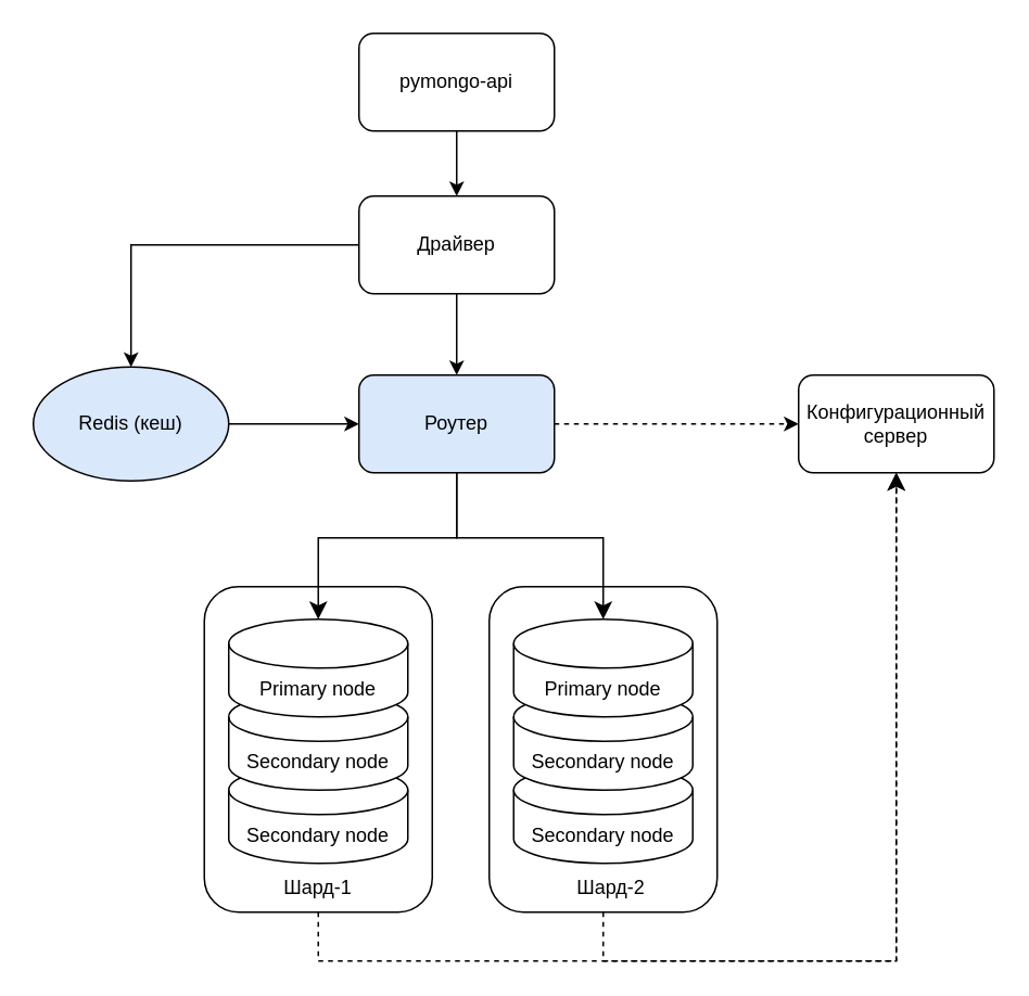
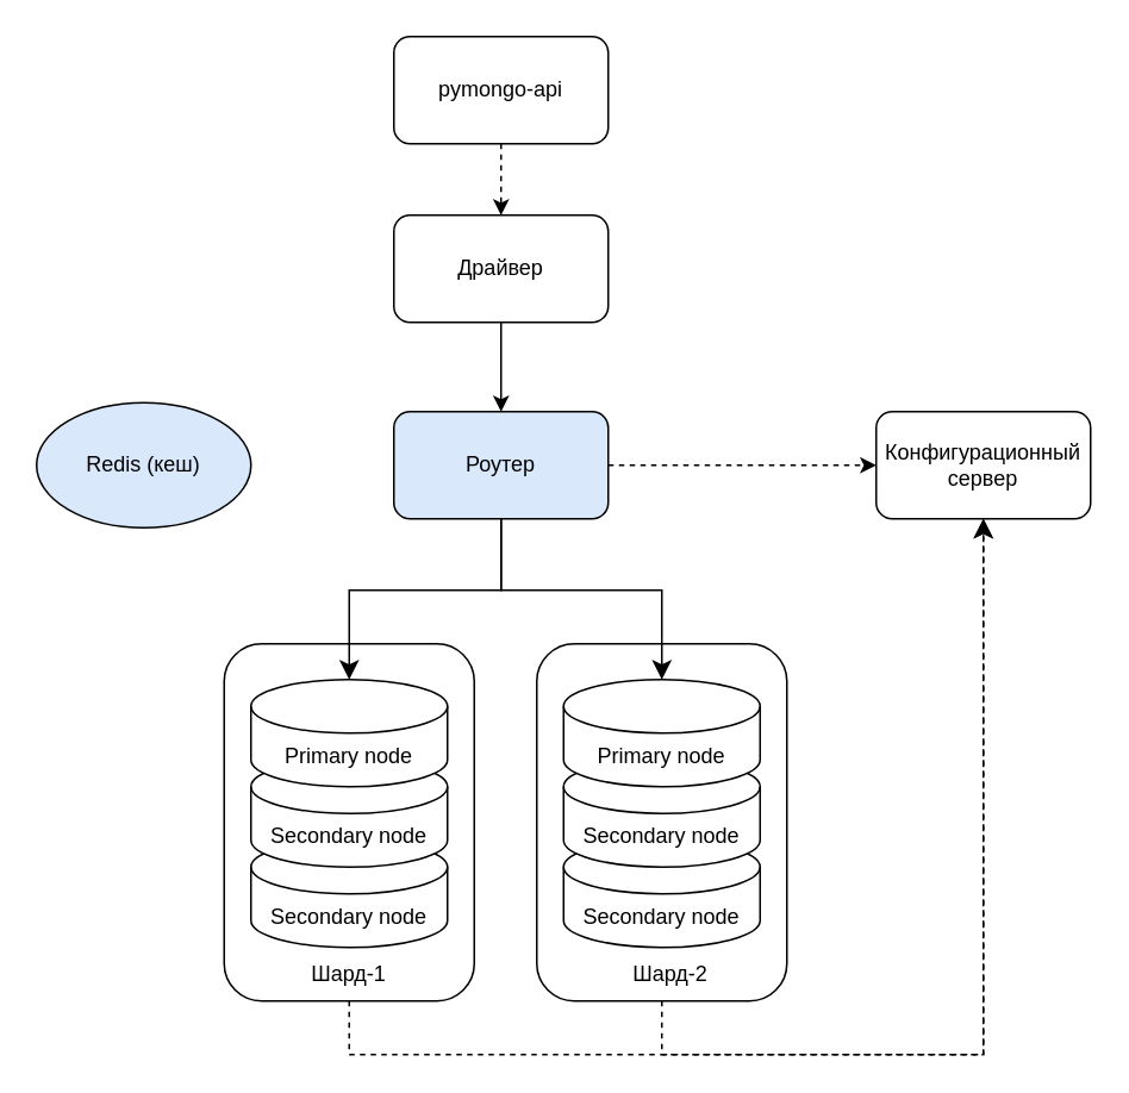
- <mxCell id="7" value="" style="endArrow=classic;html=1;rounded=0;exitX=0.5;exitY=1;exitDx=0;exitDy=0;" parent="1" source="3" target="5" edge="1"><mxGeometry width="50" height="50" relative="1" as="geometry"><mxPoint x="350" y="440" as="sourcePoint" /><mxPoint x="400" y="390" as="targetPoint" /></mxGeometry></mxCell>
+ <mxCell id="7" value="" style="endArrow=classic;html=1;rounded=0;exitX=0.5;exitY=1;exitDx=0;exitDy=0;dashed=1;" parent="1" source="3" target="5" edge="1"><mxGeometry width="50" height="50" relative="1" as="geometry"><mxPoint x="350" y="440" as="sourcePoint" /><mxPoint x="400" y="390" as="targetPoint" /></mxGeometry></mxCell>
- <mxCell id="4" style="edgeStyle=orthogonalEdgeStyle;rounded=0;orthogonalLoop=1;jettySize=auto;html=1;entryX=0.5;entryY=0;entryDx=0;entryDy=0;" edge="1" parent="1" source="5" target="26"><mxGeometry relative="1" as="geometry" /></mxCell>
- <mxCell id="27" value="" style="endArrow=classic;html=1;rounded=0;exitX=1;exitY=0.5;exitDx=0;exitDy=0;" edge="1" parent="1" source="26" target="6"><mxGeometry width="50" height="50" relative="1" as="geometry"><mxPoint x="310" y="200" as="sourcePoint" /><mxPoint x="360" y="150" as="targetPoint" /></mxGeometry></mxCell>
